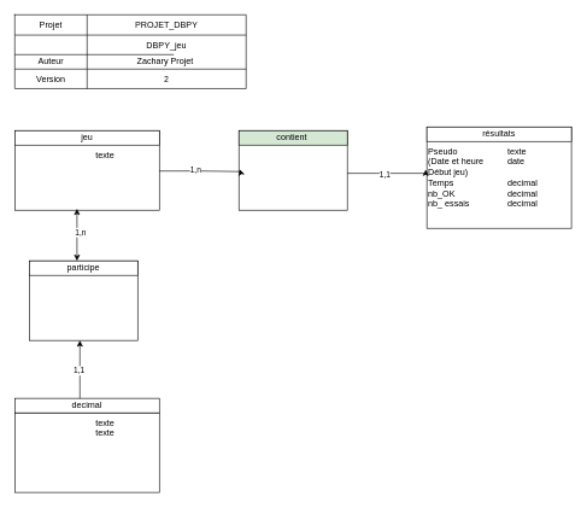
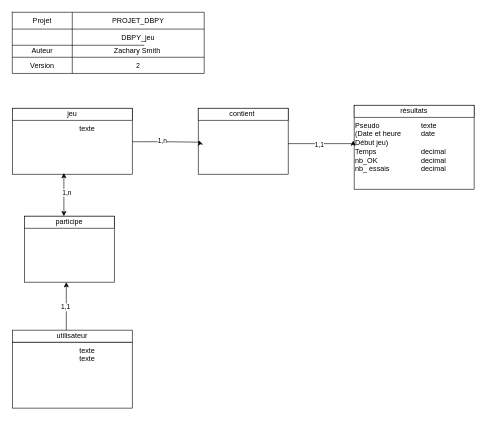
- <mxCell id="10" value="Zachary Projet&amp;nbsp;" style="shape=partialRectangle;html=1;whiteSpace=wrap;connectable=0;overflow=hidden;fillColor=none;top=0;left=0;bottom=0;right=0;" parent="8" vertex="1"><mxGeometry x="100" width="220" height="20" as="geometry"><mxRectangle width="220" height="20" as="alternateBounds" /></mxGeometry></mxCell>
+ <mxCell id="10" value="Zachary Smith&amp;nbsp;" style="shape=partialRectangle;html=1;whiteSpace=wrap;connectable=0;overflow=hidden;fillColor=none;top=0;left=0;bottom=0;right=0;" parent="8" vertex="1"><mxGeometry x="100" width="220" height="20" as="geometry"><mxRectangle width="220" height="20" as="alternateBounds" /></mxGeometry></mxCell>
- <mxCell id="22" value="contient&amp;nbsp;" style="rounded=0;whiteSpace=wrap;html=1;fillColor=#d5e8d4;" parent="1" vertex="1"><mxGeometry x="330" y="180" width="150" height="20" as="geometry" /></mxCell>
+ <mxCell id="22" value="contient&amp;nbsp;" style="rounded=0;whiteSpace=wrap;html=1;" parent="1" vertex="1"><mxGeometry x="330" y="180" width="150" height="20" as="geometry" /></mxCell>
- <mxCell id="28" value="decimal" style="rounded=0;whiteSpace=wrap;html=1;" parent="1" vertex="1"><mxGeometry x="20" y="550" width="200" height="20" as="geometry" /></mxCell>
+ <mxCell id="28" value="utilisateur" style="rounded=0;whiteSpace=wrap;html=1;" parent="1" vertex="1"><mxGeometry x="20" y="550" width="200" height="20" as="geometry" /></mxCell>
